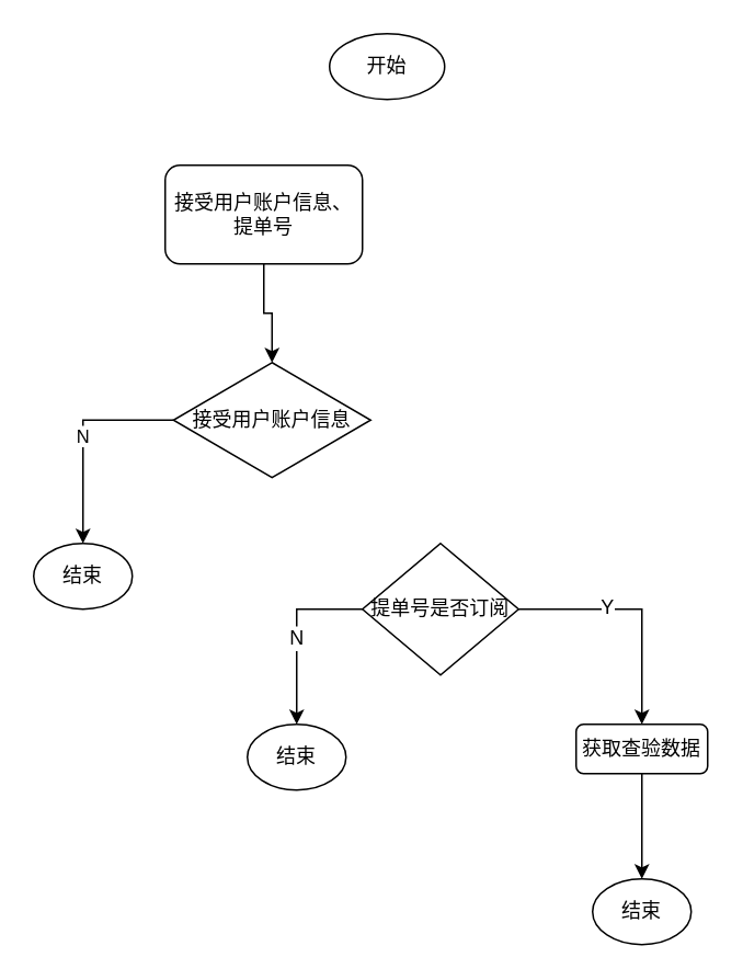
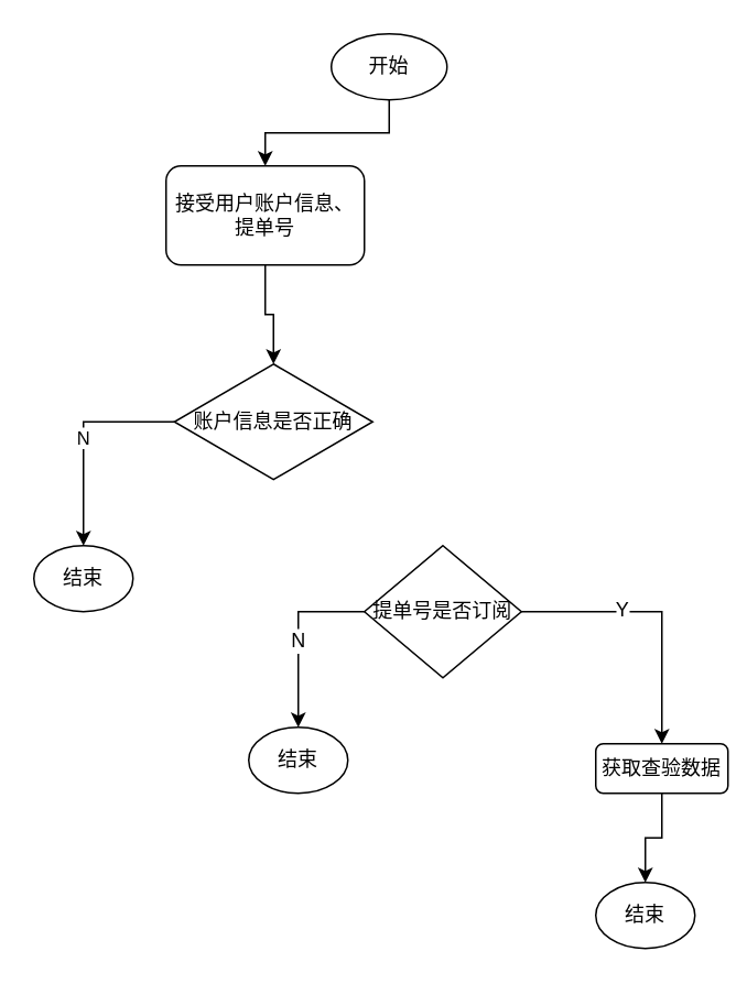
+ <mxCell id="2" style="edgeStyle=orthogonalEdgeStyle;rounded=0;orthogonalLoop=1;jettySize=auto;html=1;exitX=0.5;exitY=1;exitDx=0;exitDy=0;entryX=0.5;entryY=0;entryDx=0;entryDy=0;" edge="1" parent="1" source="3" target="5"><mxGeometry relative="1" as="geometry" /></mxCell>
- <mxCell id="7" value="接受用户账户信息" style="rhombus;whiteSpace=wrap;html=1;" vertex="1" parent="1"><mxGeometry x="105" y="220" width="120" height="70" as="geometry" /></mxCell>
+ <mxCell id="7" value="账户信息是否正确" style="rhombus;whiteSpace=wrap;html=1;" vertex="1" parent="1"><mxGeometry x="105" y="220" width="120" height="70" as="geometry" /></mxCell>
- <mxCell id="16" value="获取查验数据" style="rounded=1;whiteSpace=wrap;html=1;" vertex="1" parent="1"><mxGeometry x="350" y="440" width="80" height="30" as="geometry" /></mxCell>
+ <mxCell id="16" value="获取查验数据" style="rounded=1;whiteSpace=wrap;html=1;" vertex="1" parent="1"><mxGeometry x="360" y="450" width="80" height="30" as="geometry" /></mxCell>
